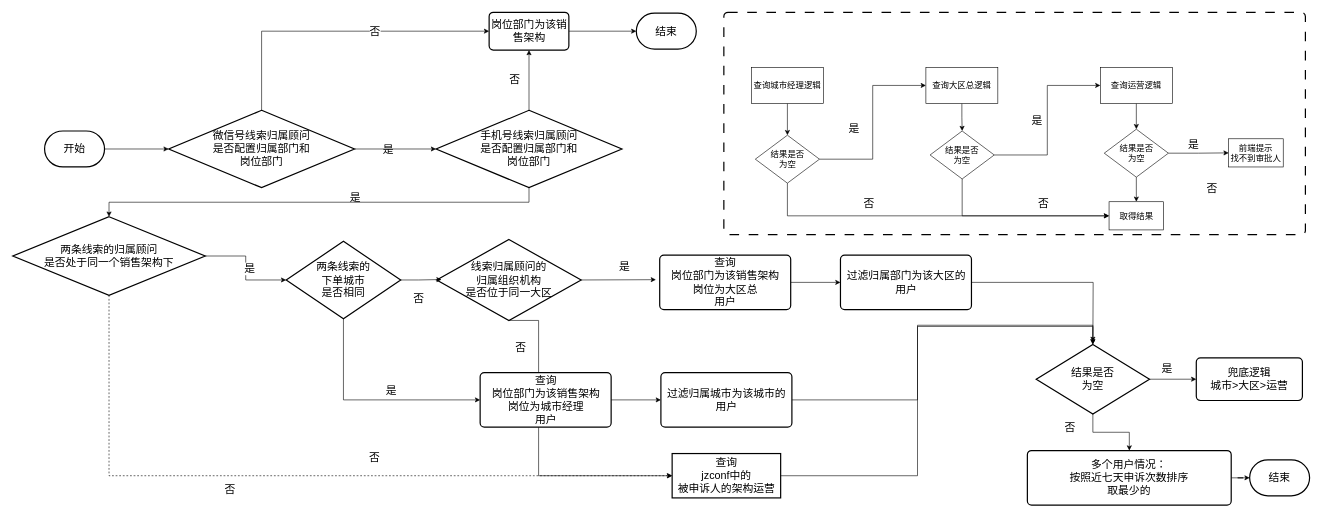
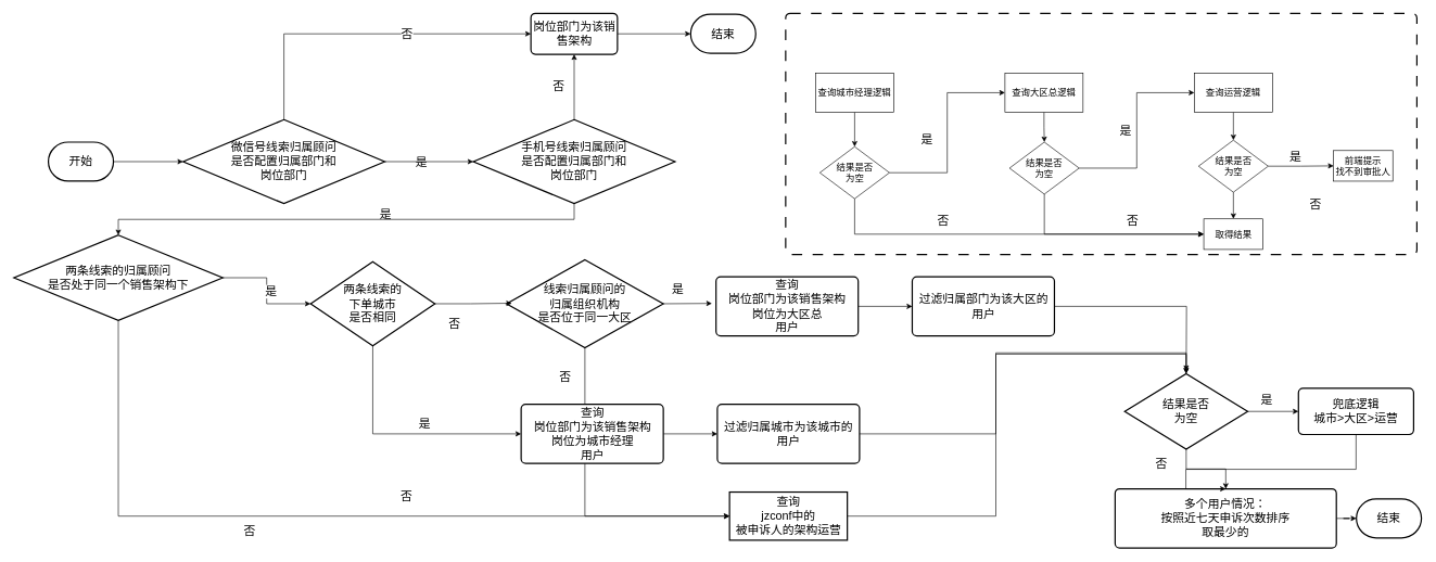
- <mxCell id="23" value="&lt;font style=&quot;font-size: 18px;&quot;&gt;线索归属顾问的&lt;br&gt;归属组织机构&lt;br&gt;是否位于同一大区&lt;/font&gt;" style="strokeWidth=2;html=1;shape=mxgraph.flowchart.decision;whiteSpace=wrap;" vertex="1" parent="1"><mxGeometry x="727" y="399" width="241" height="135" as="geometry" /></mxCell>
+ <mxCell id="23" value="&lt;font style=&quot;font-size: 18px;&quot;&gt;线索归属顾问的&lt;br&gt;归属组织机构&lt;br&gt;是否位于同一大区&lt;/font&gt;" style="strokeWidth=2;html=1;shape=mxgraph.flowchart.decision;whiteSpace=wrap;" vertex="1" parent="1"><mxGeometry x="777" y="399" width="241" height="135" as="geometry" /></mxCell>
+ <mxCell id="50" style="edgeStyle=orthogonalEdgeStyle;rounded=0;orthogonalLoop=1;jettySize=auto;html=1;exitX=0.5;exitY=1;exitDx=0;exitDy=0;entryX=0.5;entryY=0;entryDx=0;entryDy=0;" edge="1" parent="1" source="51" target="47"><mxGeometry relative="1" as="geometry"><Array as="points"><mxPoint x="2083" y="721" /><mxPoint x="1821" y="721" /></Array></mxGeometry></mxCell>
- <mxCell id="18" style="edgeStyle=orthogonalEdgeStyle;rounded=0;orthogonalLoop=1;jettySize=auto;html=1;exitX=0.5;exitY=1;exitDx=0;exitDy=0;exitPerimeter=0;entryX=0;entryY=0.5;entryDx=0;entryDy=0;dashed=1;" edge="1" parent="1" source="19" target="33"><mxGeometry relative="1" as="geometry" /></mxCell>
+ <mxCell id="18" style="edgeStyle=orthogonalEdgeStyle;rounded=0;orthogonalLoop=1;jettySize=auto;html=1;exitX=0.5;exitY=1;exitDx=0;exitDy=0;exitPerimeter=0;entryX=0;entryY=0.5;entryDx=0;entryDy=0;" edge="1" parent="1" source="19" target="33"><mxGeometry relative="1" as="geometry" /></mxCell>
